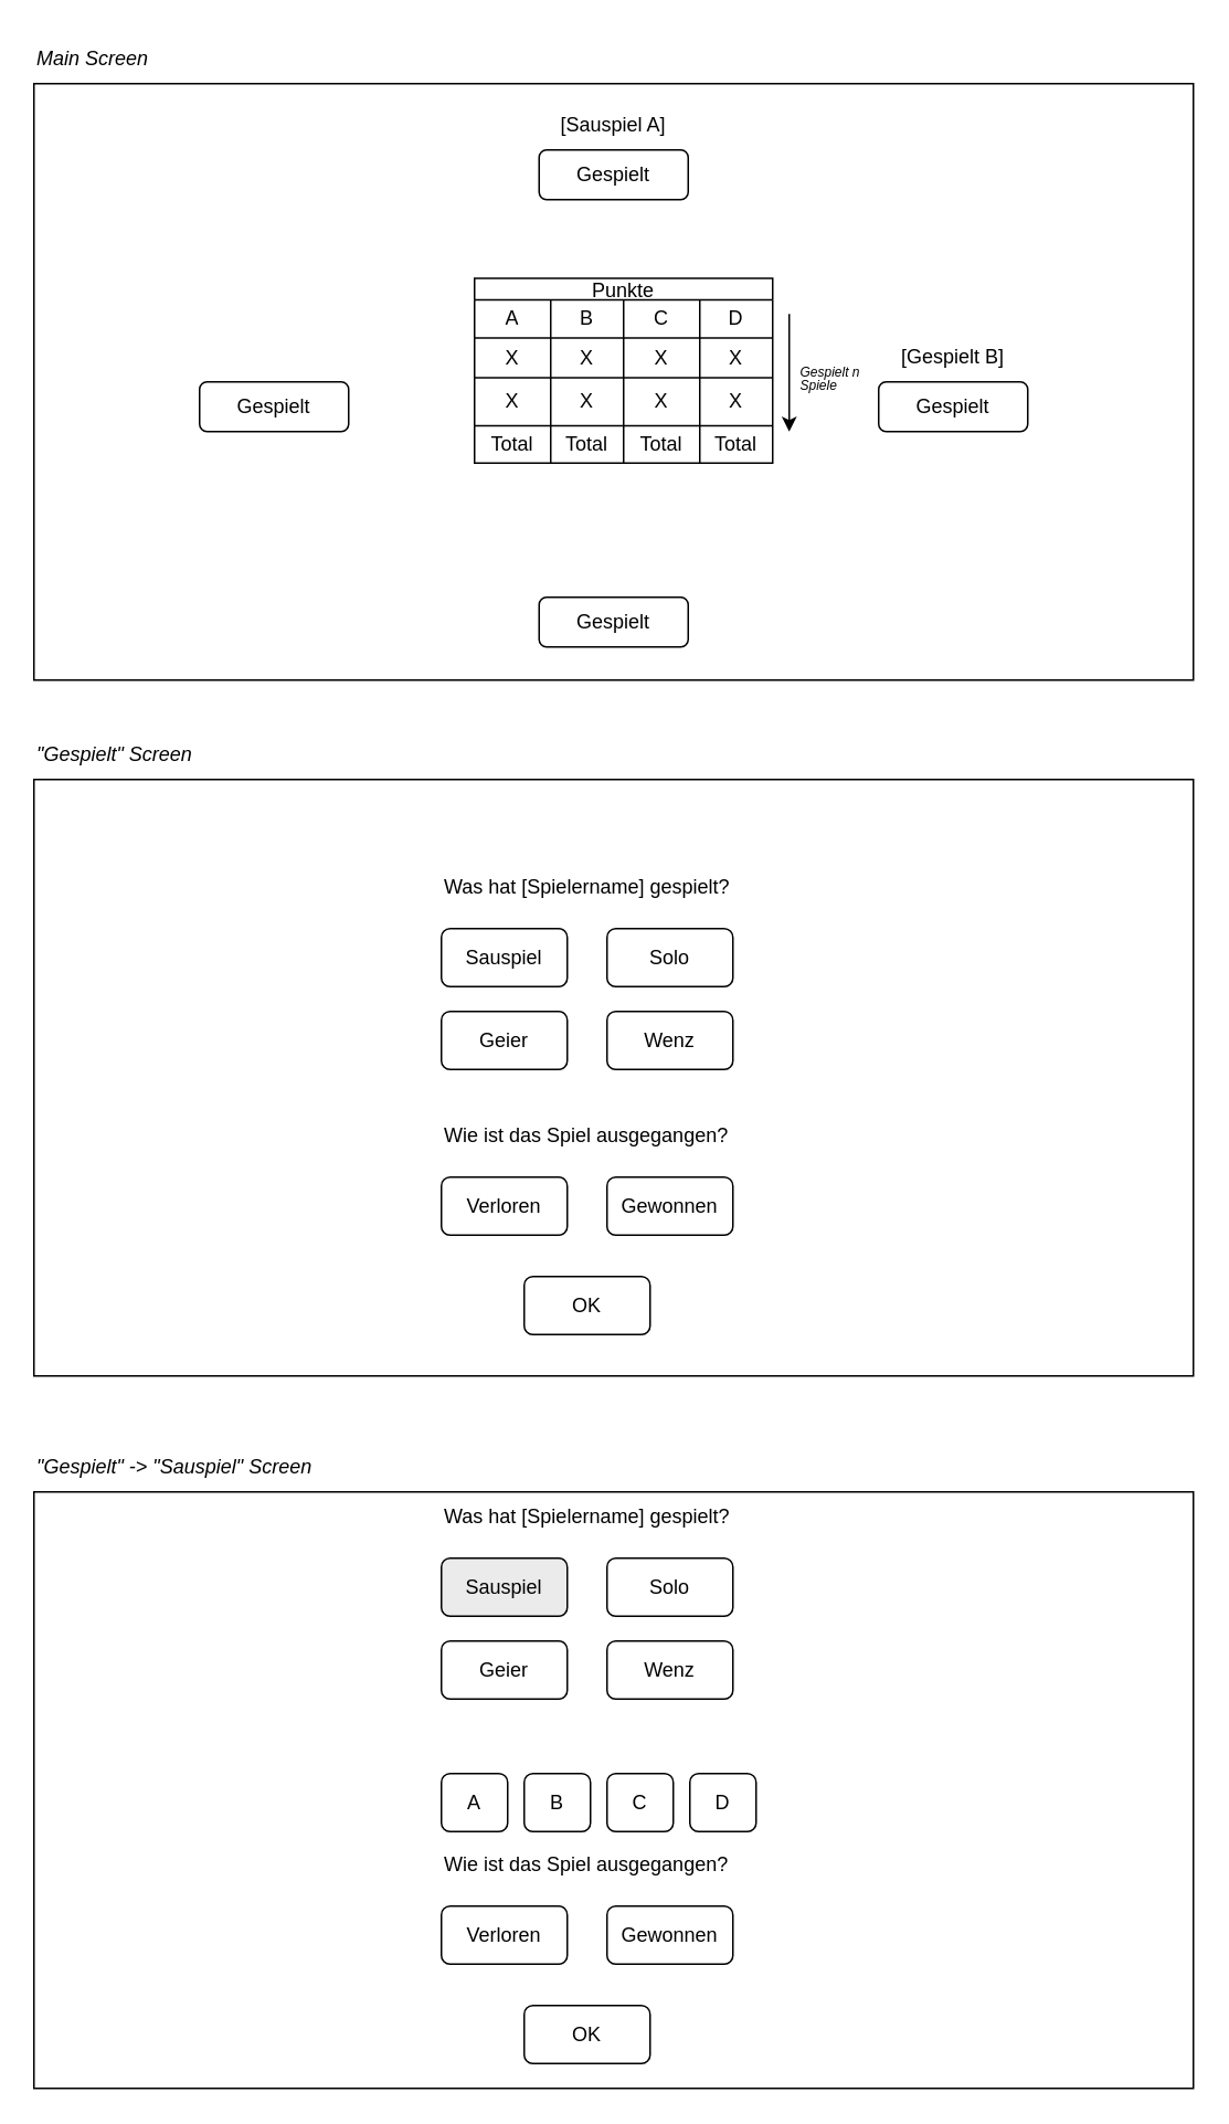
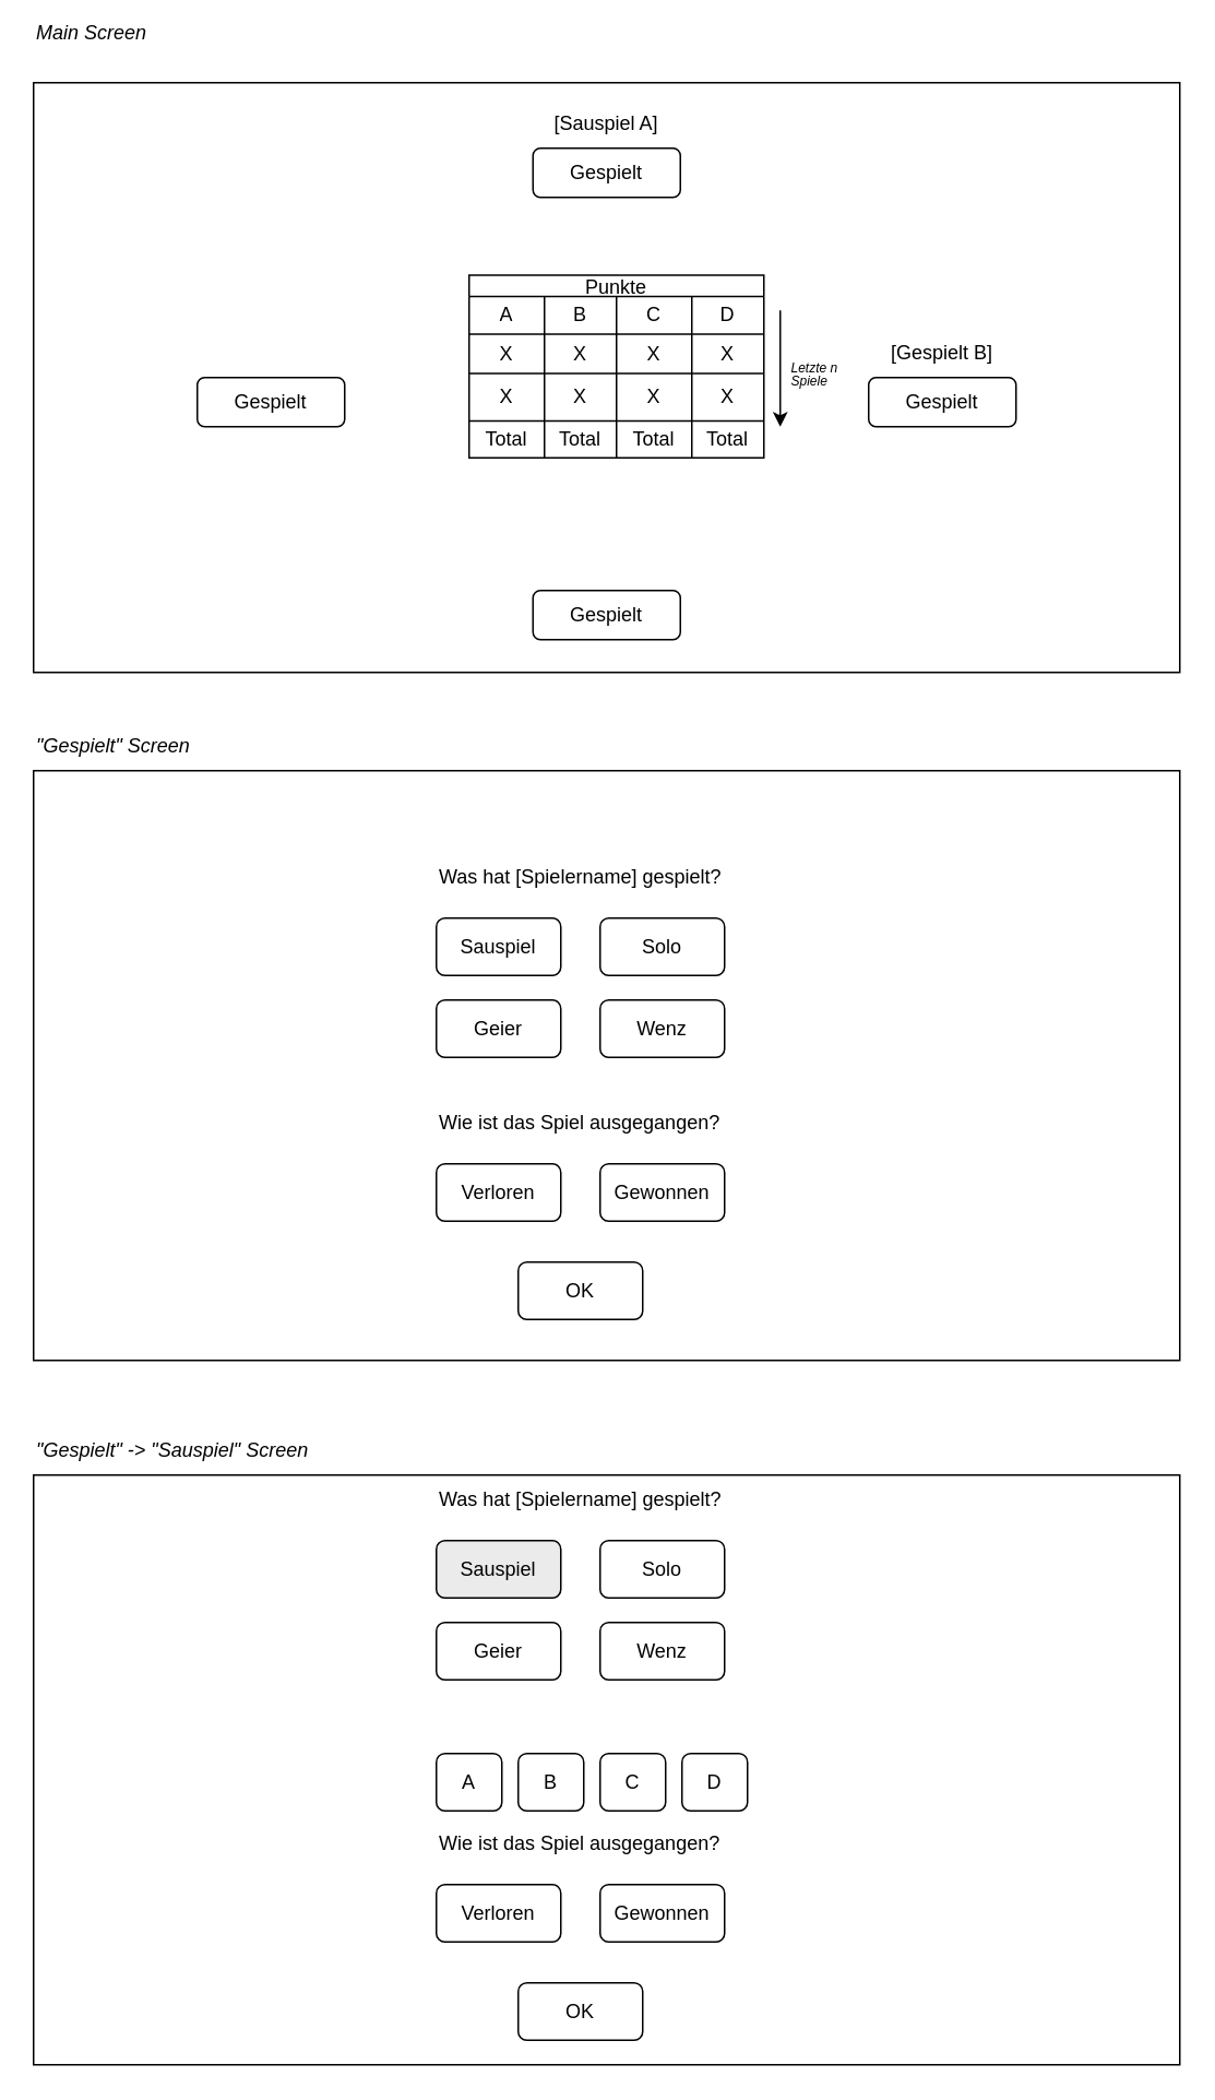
- <mxCell id="4" value="Main Screen" style="text;html=1;align=left;verticalAlign=middle;whiteSpace=wrap;rounded=0;fontStyle=2" vertex="1" parent="1"><mxGeometry x="20" y="20" width="90" height="30" as="geometry" /></mxCell>
+ <mxCell id="4" value="Main Screen" style="text;html=1;align=left;verticalAlign=middle;whiteSpace=wrap;rounded=0;fontStyle=2" vertex="1" parent="1"><mxGeometry x="20" y="5" width="90" height="30" as="geometry" /></mxCell>
- <mxCell id="28" value="&lt;i style=&quot;line-height: 20%;&quot;&gt;&lt;font style=&quot;font-size: 8px; line-height: 20%;&quot;&gt;Gespielt n&lt;/font&gt;&lt;/i&gt;&lt;div style=&quot;line-height: 20%;&quot;&gt;&lt;i&gt;&lt;font style=&quot;font-size: 8px; line-height: 20%;&quot;&gt;Spiele&lt;/font&gt;&lt;/i&gt;&lt;/div&gt;" style="text;html=1;align=left;verticalAlign=middle;whiteSpace=wrap;rounded=0;" vertex="1" parent="1"><mxGeometry x="481" y="210" width="60" height="30" as="geometry" /></mxCell>
+ <mxCell id="28" value="&lt;i style=&quot;line-height: 20%;&quot;&gt;&lt;font style=&quot;font-size: 8px; line-height: 20%;&quot;&gt;Letzte n&lt;/font&gt;&lt;/i&gt;&lt;div style=&quot;line-height: 20%;&quot;&gt;&lt;i&gt;&lt;font style=&quot;font-size: 8px; line-height: 20%;&quot;&gt;Spiele&lt;/font&gt;&lt;/i&gt;&lt;/div&gt;" style="text;html=1;align=left;verticalAlign=middle;whiteSpace=wrap;rounded=0;" vertex="1" parent="1"><mxGeometry x="481" y="210" width="60" height="30" as="geometry" /></mxCell>
